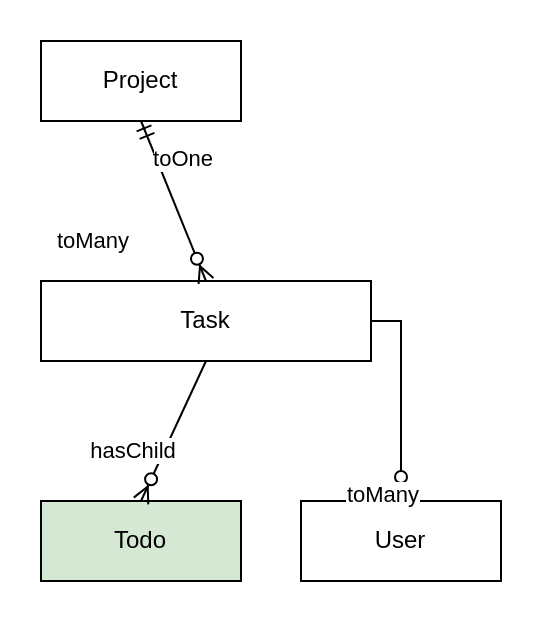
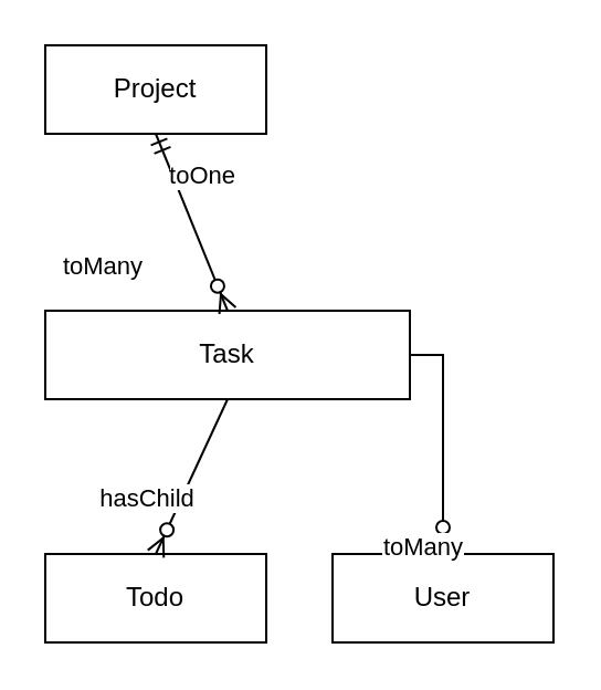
- <mxCell id="3" value="Todo" style="whiteSpace=wrap;html=1;align=center;fillColor=#d5e8d4;" vertex="1" parent="1"><mxGeometry x="20" y="250" width="100" height="40" as="geometry" /></mxCell>
+ <mxCell id="3" value="Todo" style="whiteSpace=wrap;html=1;align=center;" vertex="1" parent="1"><mxGeometry x="20" y="250" width="100" height="40" as="geometry" /></mxCell>
